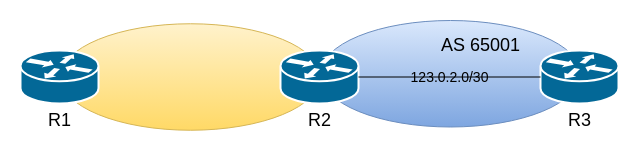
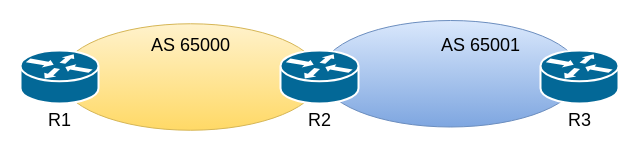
+ <mxCell id="8" value="&lt;font style=&quot;font-size: 18px;&quot;&gt;AS 65000&lt;/font&gt;" style="text;html=1;align=center;verticalAlign=middle;resizable=0;points=[];autosize=1;strokeColor=none;fillColor=none;" vertex="1" parent="1"><mxGeometry x="140" y="25" width="100" height="40" as="geometry" /></mxCell>
- <mxCell id="7" value="123.0.2.0/30" style="endArrow=none;html=1;rounded=0;exitX=1;exitY=0.5;exitDx=0;exitDy=0;exitPerimeter=0;entryX=0;entryY=0.5;entryDx=0;entryDy=0;entryPerimeter=0;labelBackgroundColor=none;fontSize=14;" edge="1" parent="1" source="4" target="6"><mxGeometry width="50" height="50" relative="1" as="geometry"><mxPoint x="108" y="87" as="sourcePoint" /><mxPoint x="290" y="87" as="targetPoint" /></mxGeometry></mxCell>
